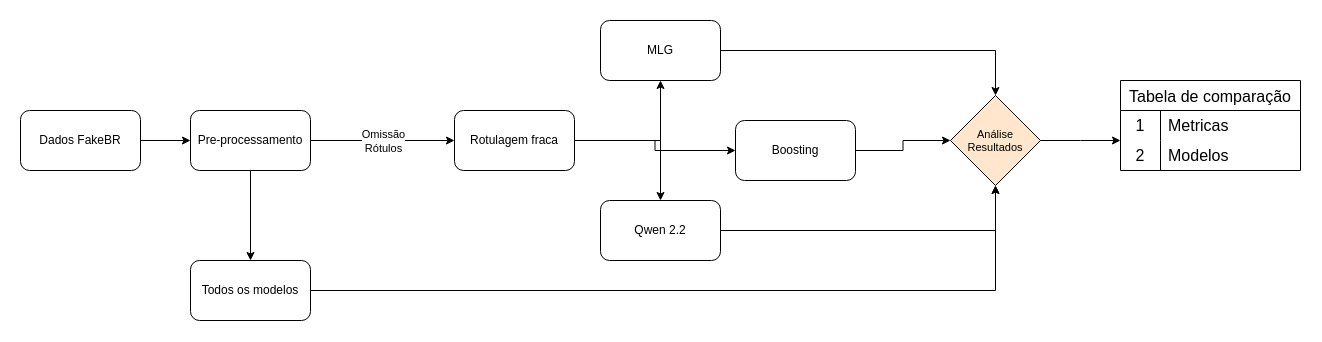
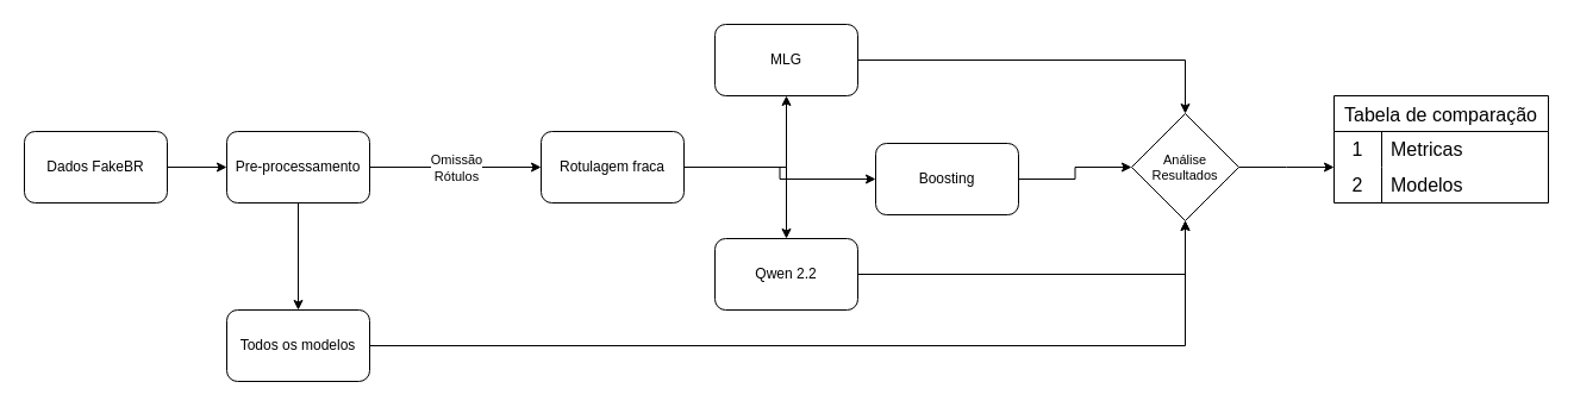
- <mxCell id="17" value="&lt;font style=&quot;font-size: 11px;&quot;&gt;Análise&lt;/font&gt;&lt;div style=&quot;font-size: 11px;&quot;&gt;&lt;font style=&quot;font-size: 11px;&quot;&gt;Resultados&lt;/font&gt;&lt;/div&gt;" style="rhombus;whiteSpace=wrap;html=1;fillColor=#ffe6cc;" parent="1" vertex="1"><mxGeometry x="950" y="95" width="90" height="90" as="geometry" /></mxCell>
+ <mxCell id="17" value="&lt;font style=&quot;font-size: 11px;&quot;&gt;Análise&lt;/font&gt;&lt;div style=&quot;font-size: 11px;&quot;&gt;&lt;font style=&quot;font-size: 11px;&quot;&gt;Resultados&lt;/font&gt;&lt;/div&gt;" style="rhombus;whiteSpace=wrap;html=1;" parent="1" vertex="1"><mxGeometry x="950" y="95" width="90" height="90" as="geometry" /></mxCell>
